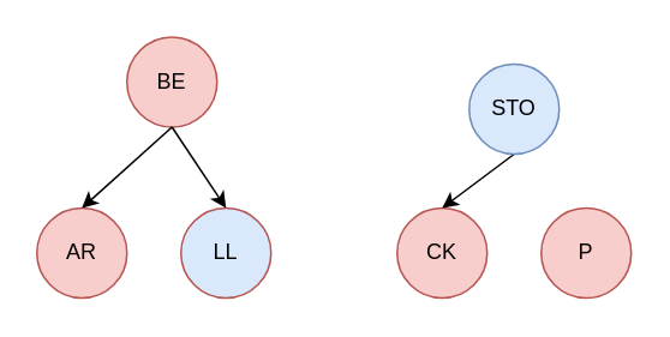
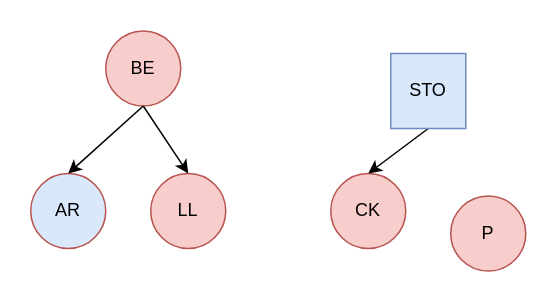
- <mxCell id="10" value="STO" style="ellipse;whiteSpace=wrap;html=1;aspect=fixed;fillColor=#dae8fc;strokeColor=#6c8ebf;" vertex="1" parent="1"><mxGeometry x="260" y="35" width="50" height="50" as="geometry" /></mxCell>
+ <mxCell id="10" value="STO" style="whiteSpace=wrap;html=1;aspect=fixed;fillColor=#dae8fc;strokeColor=#6c8ebf;rounded=0;" vertex="1" parent="1"><mxGeometry x="260" y="35" width="50" height="50" as="geometry" /></mxCell>
- <mxCell id="3" value="AR" style="ellipse;whiteSpace=wrap;html=1;aspect=fixed;fillColor=#f8cecc;strokeColor=#b85450;" vertex="1" parent="1"><mxGeometry x="20" y="115" width="50" height="50" as="geometry" /></mxCell>
+ <mxCell id="3" value="AR" style="ellipse;whiteSpace=wrap;html=1;aspect=fixed;fillColor=#dae8fc;strokeColor=#b85450;" vertex="1" parent="1"><mxGeometry x="20" y="115" width="50" height="50" as="geometry" /></mxCell>
- <mxCell id="4" value="LL" style="ellipse;whiteSpace=wrap;html=1;aspect=fixed;fillColor=#dae8fc;strokeColor=#b85450;" vertex="1" parent="1"><mxGeometry x="100" y="115" width="50" height="50" as="geometry" /></mxCell>
+ <mxCell id="4" value="LL" style="ellipse;whiteSpace=wrap;html=1;aspect=fixed;fillColor=#f8cecc;strokeColor=#b85450;" vertex="1" parent="1"><mxGeometry x="100" y="115" width="50" height="50" as="geometry" /></mxCell>
- <mxCell id="8" value="P" style="ellipse;whiteSpace=wrap;html=1;aspect=fixed;fillColor=#f8cecc;strokeColor=#b85450;" vertex="1" parent="1"><mxGeometry x="300" y="115" width="50" height="50" as="geometry" /></mxCell>
+ <mxCell id="8" value="P" style="ellipse;whiteSpace=wrap;html=1;aspect=fixed;fillColor=#f8cecc;strokeColor=#b85450;" vertex="1" parent="1"><mxGeometry x="300" y="130" width="50" height="50" as="geometry" /></mxCell>
